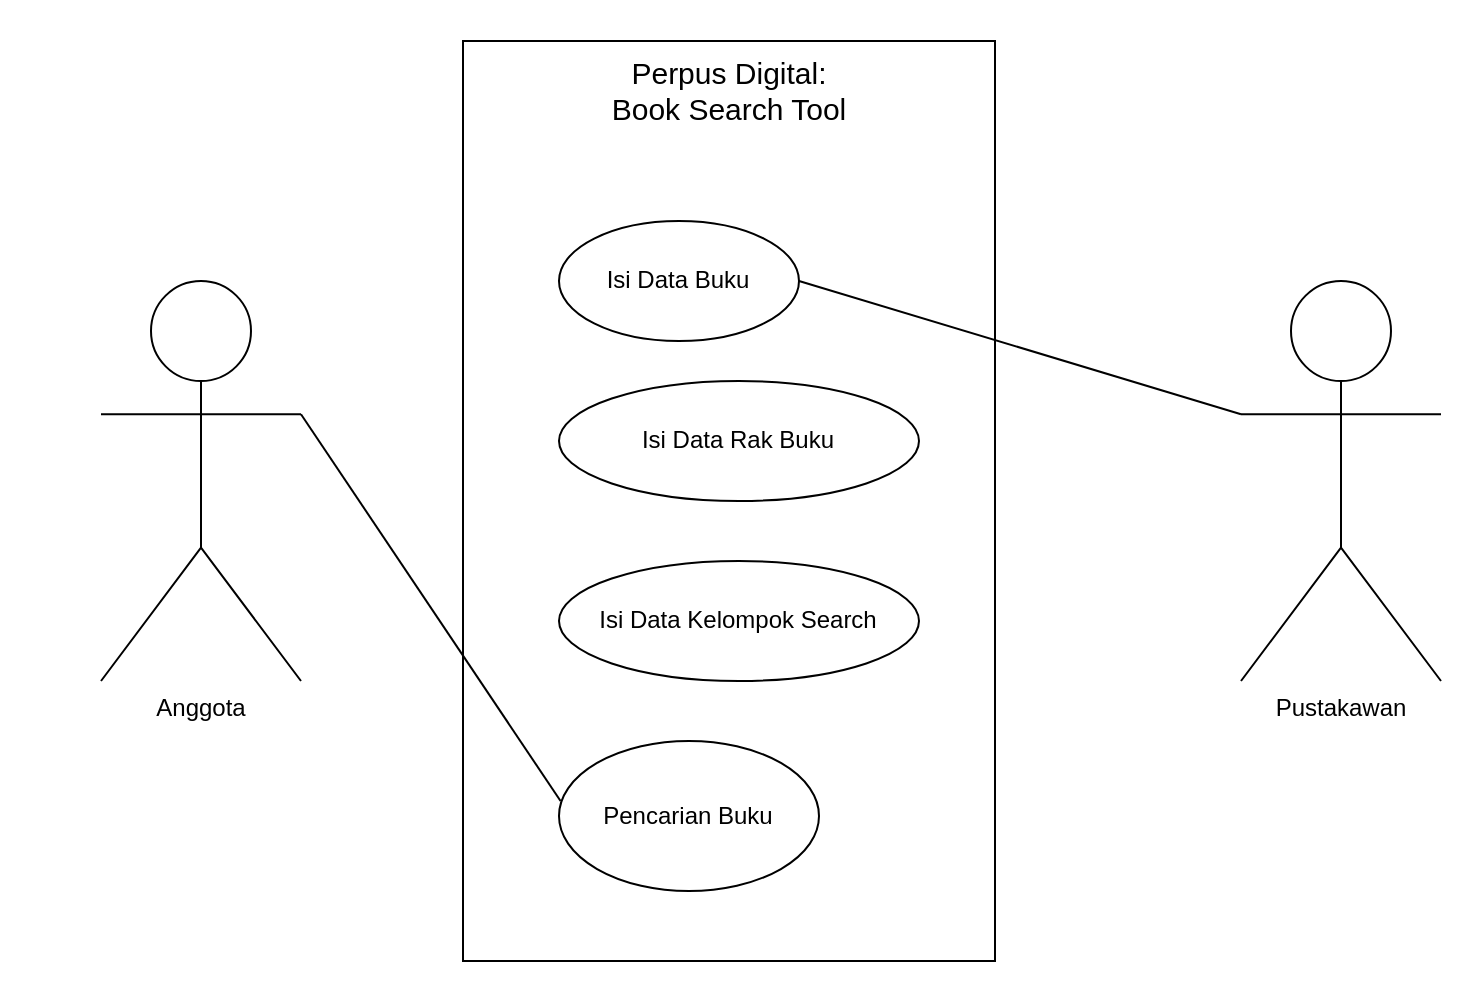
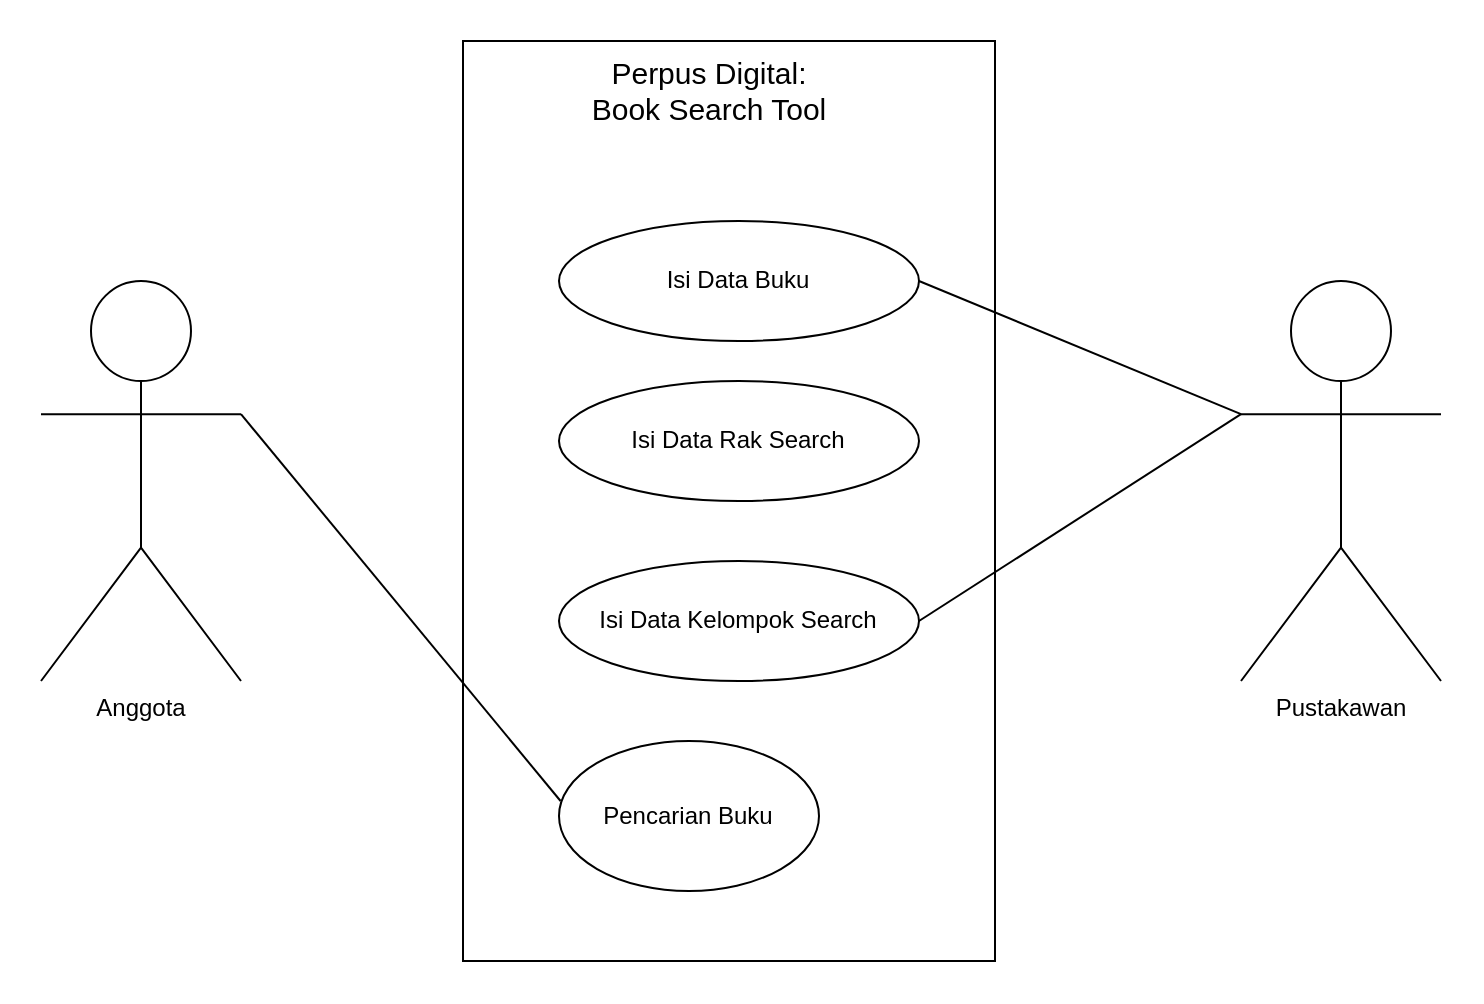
- <mxCell id="5" value="Perpus Digital:&lt;br style=&quot;font-size: 15px;&quot;&gt;Book Search Tool" style="text;html=1;strokeColor=none;fillColor=none;align=center;verticalAlign=middle;whiteSpace=wrap;rounded=0;fontSize=15;" vertex="1" parent="1"><mxGeometry x="279.5" y="30" width="169" height="30" as="geometry" /></mxCell>
+ <mxCell id="5" value="Perpus Digital:&lt;br style=&quot;font-size: 15px;&quot;&gt;Book Search Tool" style="text;html=1;strokeColor=none;fillColor=none;align=center;verticalAlign=middle;whiteSpace=wrap;rounded=0;fontSize=15;" vertex="1" parent="1"><mxGeometry x="269.5" y="30" width="169" height="30" as="geometry" /></mxCell>
- <mxCell id="6" value="Isi Data Buku" style="ellipse;whiteSpace=wrap;html=1;" vertex="1" parent="1"><mxGeometry x="279" y="110" width="120" height="60" as="geometry" /></mxCell>
+ <mxCell id="6" value="Isi Data Buku" style="ellipse;whiteSpace=wrap;html=1;" vertex="1" parent="1"><mxGeometry x="279" y="110" width="180" height="60" as="geometry" /></mxCell>
- <mxCell id="12" value="Isi Data Rak Buku" style="ellipse;whiteSpace=wrap;html=1;" vertex="1" parent="1"><mxGeometry x="279" y="190" width="180" height="60" as="geometry" /></mxCell>
+ <mxCell id="12" value="Isi Data Rak Search" style="ellipse;whiteSpace=wrap;html=1;" vertex="1" parent="1"><mxGeometry x="279" y="190" width="180" height="60" as="geometry" /></mxCell>
- <mxCell id="3" value="Anggota" style="shape=umlActor;verticalLabelPosition=bottom;verticalAlign=top;html=1;outlineConnect=0;" vertex="1" parent="1"><mxGeometry x="50" y="140" width="100" height="200" as="geometry" /></mxCell>
+ <mxCell id="3" value="Anggota" style="shape=umlActor;verticalLabelPosition=bottom;verticalAlign=top;html=1;outlineConnect=0;" vertex="1" parent="1"><mxGeometry x="20" y="140" width="100" height="200" as="geometry" /></mxCell>
+ <mxCell id="13" value="" style="endArrow=none;html=1;rounded=0;exitX=1;exitY=0.5;exitDx=0;exitDy=0;entryX=0;entryY=0.333;entryDx=0;entryDy=0;entryPerimeter=0;" edge="1" parent="1" source="7" target="4"><mxGeometry width="50" height="50" relative="1" as="geometry"><mxPoint x="330" y="270" as="sourcePoint" /><mxPoint x="620" y="210" as="targetPoint" /></mxGeometry></mxCell>
